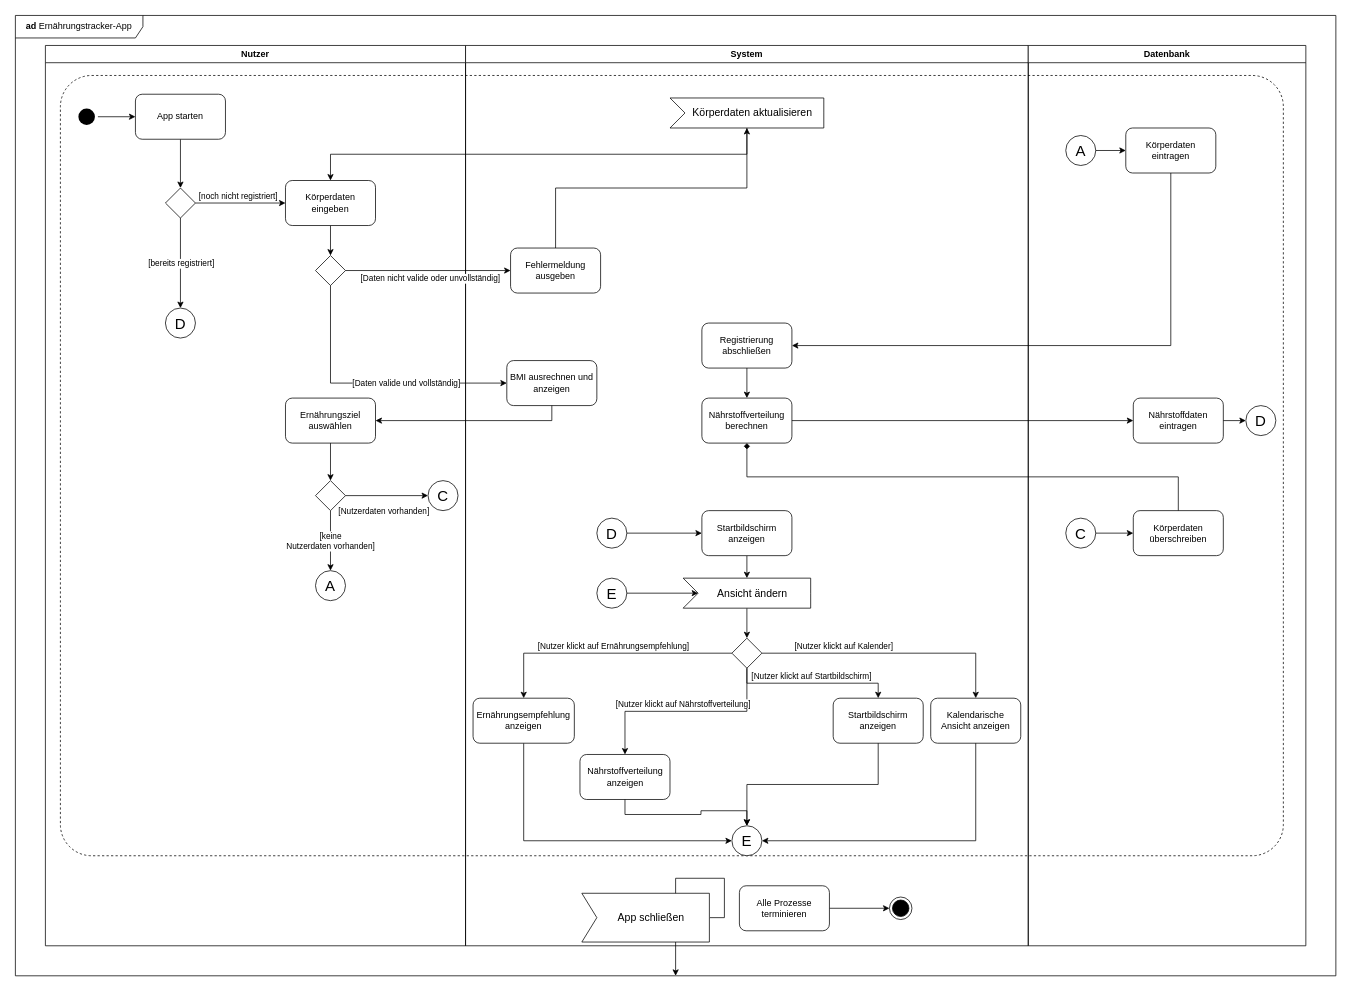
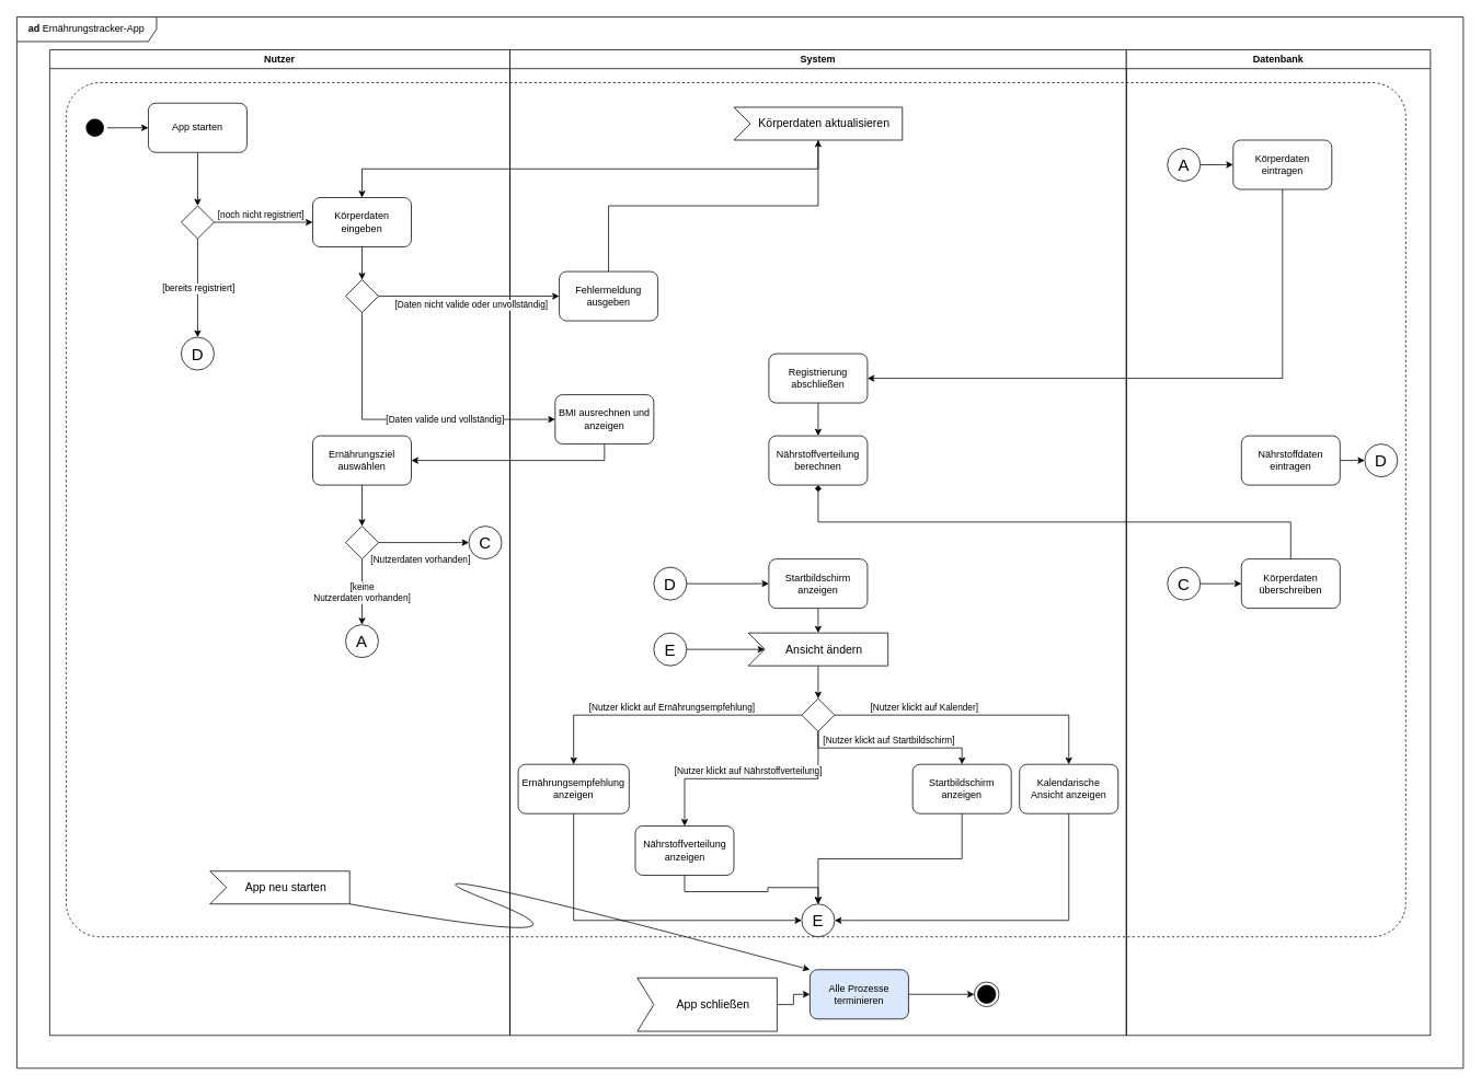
- <mxCell id="63" style="edgeStyle=orthogonalEdgeStyle;rounded=0;orthogonalLoop=1;jettySize=auto;html=1;exitX=1;exitY=0.5;exitDx=0;exitDy=0;entryX=0;entryY=0.5;entryDx=0;entryDy=0;" parent="1" source="22" target="44" edge="1"><mxGeometry relative="1" as="geometry" /></mxCell>
+ <mxCell id="20" value="App neu starten" style="html=1;shape=mxgraph.infographic.ribbonSimple;notch1=20;notch2=0;align=center;verticalAlign=middle;fontSize=14;fontStyle=0;fillColor=#FFFFFF;flipH=0;spacingRight=0;spacingLeft=14;" vertex="1" parent="4"><mxGeometry x="195" y="1000" width="170" height="40" as="geometry" /></mxCell>
+ <mxCell id="86" value="" style="curved=1;endArrow=classic;html=1;exitX=0;exitY=0;exitDx=170;exitDy=40;exitPerimeter=0;entryX=0;entryY=0;entryDx=0;entryDy=0;" edge="1" parent="1" source="20" target="76"><mxGeometry width="50" height="50" relative="1" as="geometry"><mxPoint x="425" y="1080" as="sourcePoint" /><mxPoint x="475" y="1030" as="targetPoint" /><Array as="points"><mxPoint x="760" y="1160" /><mxPoint x="425" y="1030" /></Array></mxGeometry></mxCell>
- <mxCell id="78" style="edgeStyle=orthogonalEdgeStyle;rounded=0;orthogonalLoop=1;jettySize=auto;html=1;exitX=1;exitY=0.5;exitDx=0;exitDy=0;exitPerimeter=0;" parent="1" source="79" target="2" edge="1"><mxGeometry relative="1" as="geometry" /></mxCell>
+ <mxCell id="78" style="edgeStyle=orthogonalEdgeStyle;rounded=0;orthogonalLoop=1;jettySize=auto;html=1;exitX=1;exitY=0.5;exitDx=0;exitDy=0;exitPerimeter=0;entryX=0;entryY=0.5;entryDx=0;entryDy=0;" parent="1" source="79" target="76" edge="1"><mxGeometry relative="1" as="geometry" /></mxCell>
- <mxCell id="76" value="Alle Prozesse terminieren" style="rounded=1;whiteSpace=wrap;html=1;" parent="1" vertex="1"><mxGeometry x="985" y="1180" width="120" height="60" as="geometry" /></mxCell>
+ <mxCell id="76" value="Alle Prozesse terminieren" style="rounded=1;whiteSpace=wrap;html=1;fillColor=#dae8fc;" parent="1" vertex="1"><mxGeometry x="985" y="1180" width="120" height="60" as="geometry" /></mxCell>
